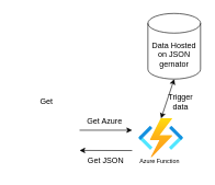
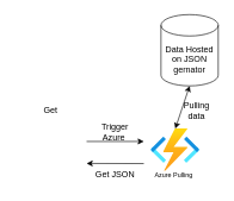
- <mxCell id="4" value="Trigger data" style="text;html=1;strokeColor=none;fillColor=none;align=center;verticalAlign=middle;whiteSpace=wrap;rounded=0;" vertex="1" parent="1"><mxGeometry x="244" y="140" width="60" height="30" as="geometry" /></mxCell>
+ <mxCell id="4" value="Pulling data" style="text;html=1;strokeColor=none;fillColor=none;align=center;verticalAlign=middle;whiteSpace=wrap;rounded=0;" vertex="1" parent="1"><mxGeometry x="244" y="140" width="60" height="30" as="geometry" /></mxCell>
- <mxCell id="11" value="Get Azure&amp;nbsp;" style="text;html=1;strokeColor=none;fillColor=none;align=center;verticalAlign=middle;whiteSpace=wrap;rounded=0;" vertex="1" parent="1"><mxGeometry x="130" y="170" width="60" height="30" as="geometry" /></mxCell>
+ <mxCell id="11" value="Trigger Azure&amp;nbsp;" style="text;html=1;strokeColor=none;fillColor=none;align=center;verticalAlign=middle;whiteSpace=wrap;rounded=0;" vertex="1" parent="1"><mxGeometry x="130" y="170" width="60" height="30" as="geometry" /></mxCell>
- <mxCell id="5" value="&lt;font style=&quot;font-size: 9px&quot;&gt;Azure Function&lt;/font&gt;" style="text;html=1;strokeColor=none;fillColor=none;align=center;verticalAlign=middle;whiteSpace=wrap;rounded=0;" vertex="1" parent="1"><mxGeometry x="200" y="230" width="84" height="30" as="geometry" /></mxCell>
+ <mxCell id="5" value="&lt;font style=&quot;font-size: 9px&quot;&gt;Azure Pulling&lt;/font&gt;" style="text;html=1;strokeColor=none;fillColor=none;align=center;verticalAlign=middle;whiteSpace=wrap;rounded=0;" vertex="1" parent="1"><mxGeometry x="200" y="230" width="84" height="30" as="geometry" /></mxCell>
